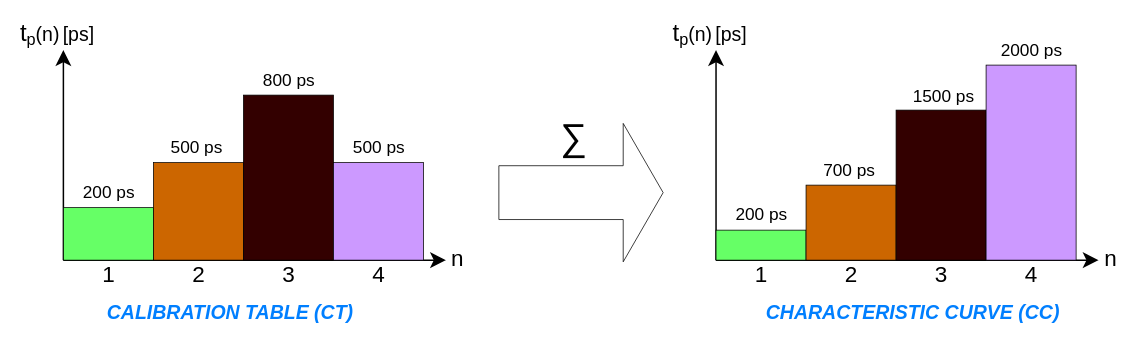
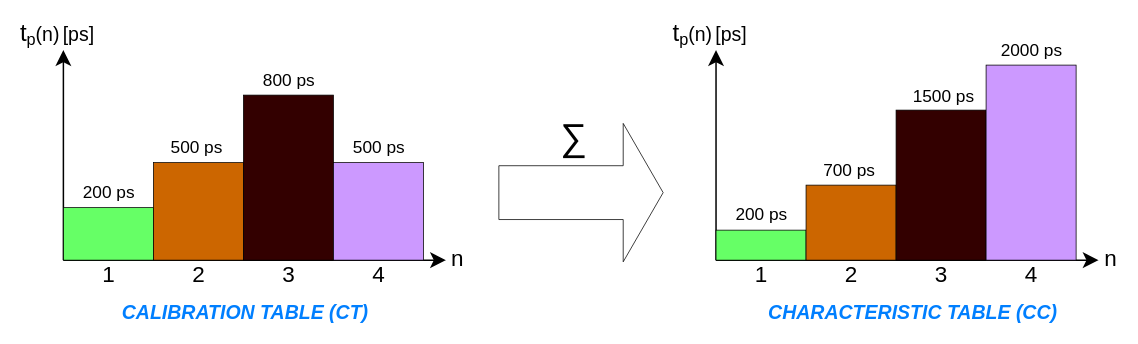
- <mxCell id="15" value="&lt;i&gt;&lt;b&gt;&lt;font color=&quot;#007fff&quot;&gt;CALIBRATION TABLE (CT)&lt;/font&gt;&lt;/b&gt;&lt;/i&gt;" style="text;html=1;resizable=0;autosize=1;align=center;verticalAlign=middle;points=[];fillColor=none;strokeColor=none;rounded=0;fontSize=26;" vertex="1" parent="1"><mxGeometry x="136" y="396" width="340" height="40" as="geometry" /></mxCell>
+ <mxCell id="15" value="&lt;i&gt;&lt;b&gt;&lt;font color=&quot;#007fff&quot;&gt;CALIBRATION TABLE (CT)&lt;/font&gt;&lt;/b&gt;&lt;/i&gt;" style="text;html=1;resizable=0;autosize=1;align=center;verticalAlign=middle;points=[];fillColor=none;strokeColor=none;rounded=0;fontSize=26;" vertex="1" parent="1"><mxGeometry x="156" y="396" width="340" height="40" as="geometry" /></mxCell>
- <mxCell id="31" value="&lt;i&gt;&lt;b&gt;&lt;font color=&quot;#007fff&quot;&gt;CHARACTERISTIC CURVE (CC)&lt;/font&gt;&lt;/b&gt;&lt;/i&gt;" style="text;html=1;resizable=0;autosize=1;align=center;verticalAlign=middle;points=[];fillColor=none;strokeColor=none;rounded=0;fontSize=26;" vertex="1" parent="1"><mxGeometry x="1011" y="396" width="410" height="40" as="geometry" /></mxCell>
+ <mxCell id="31" value="&lt;i&gt;&lt;b&gt;&lt;font color=&quot;#007fff&quot;&gt;CHARACTERISTIC TABLE (CC)&lt;/font&gt;&lt;/b&gt;&lt;/i&gt;" style="text;html=1;resizable=0;autosize=1;align=center;verticalAlign=middle;points=[];fillColor=none;strokeColor=none;rounded=0;fontSize=26;" vertex="1" parent="1"><mxGeometry x="1011" y="396" width="410" height="40" as="geometry" /></mxCell>
